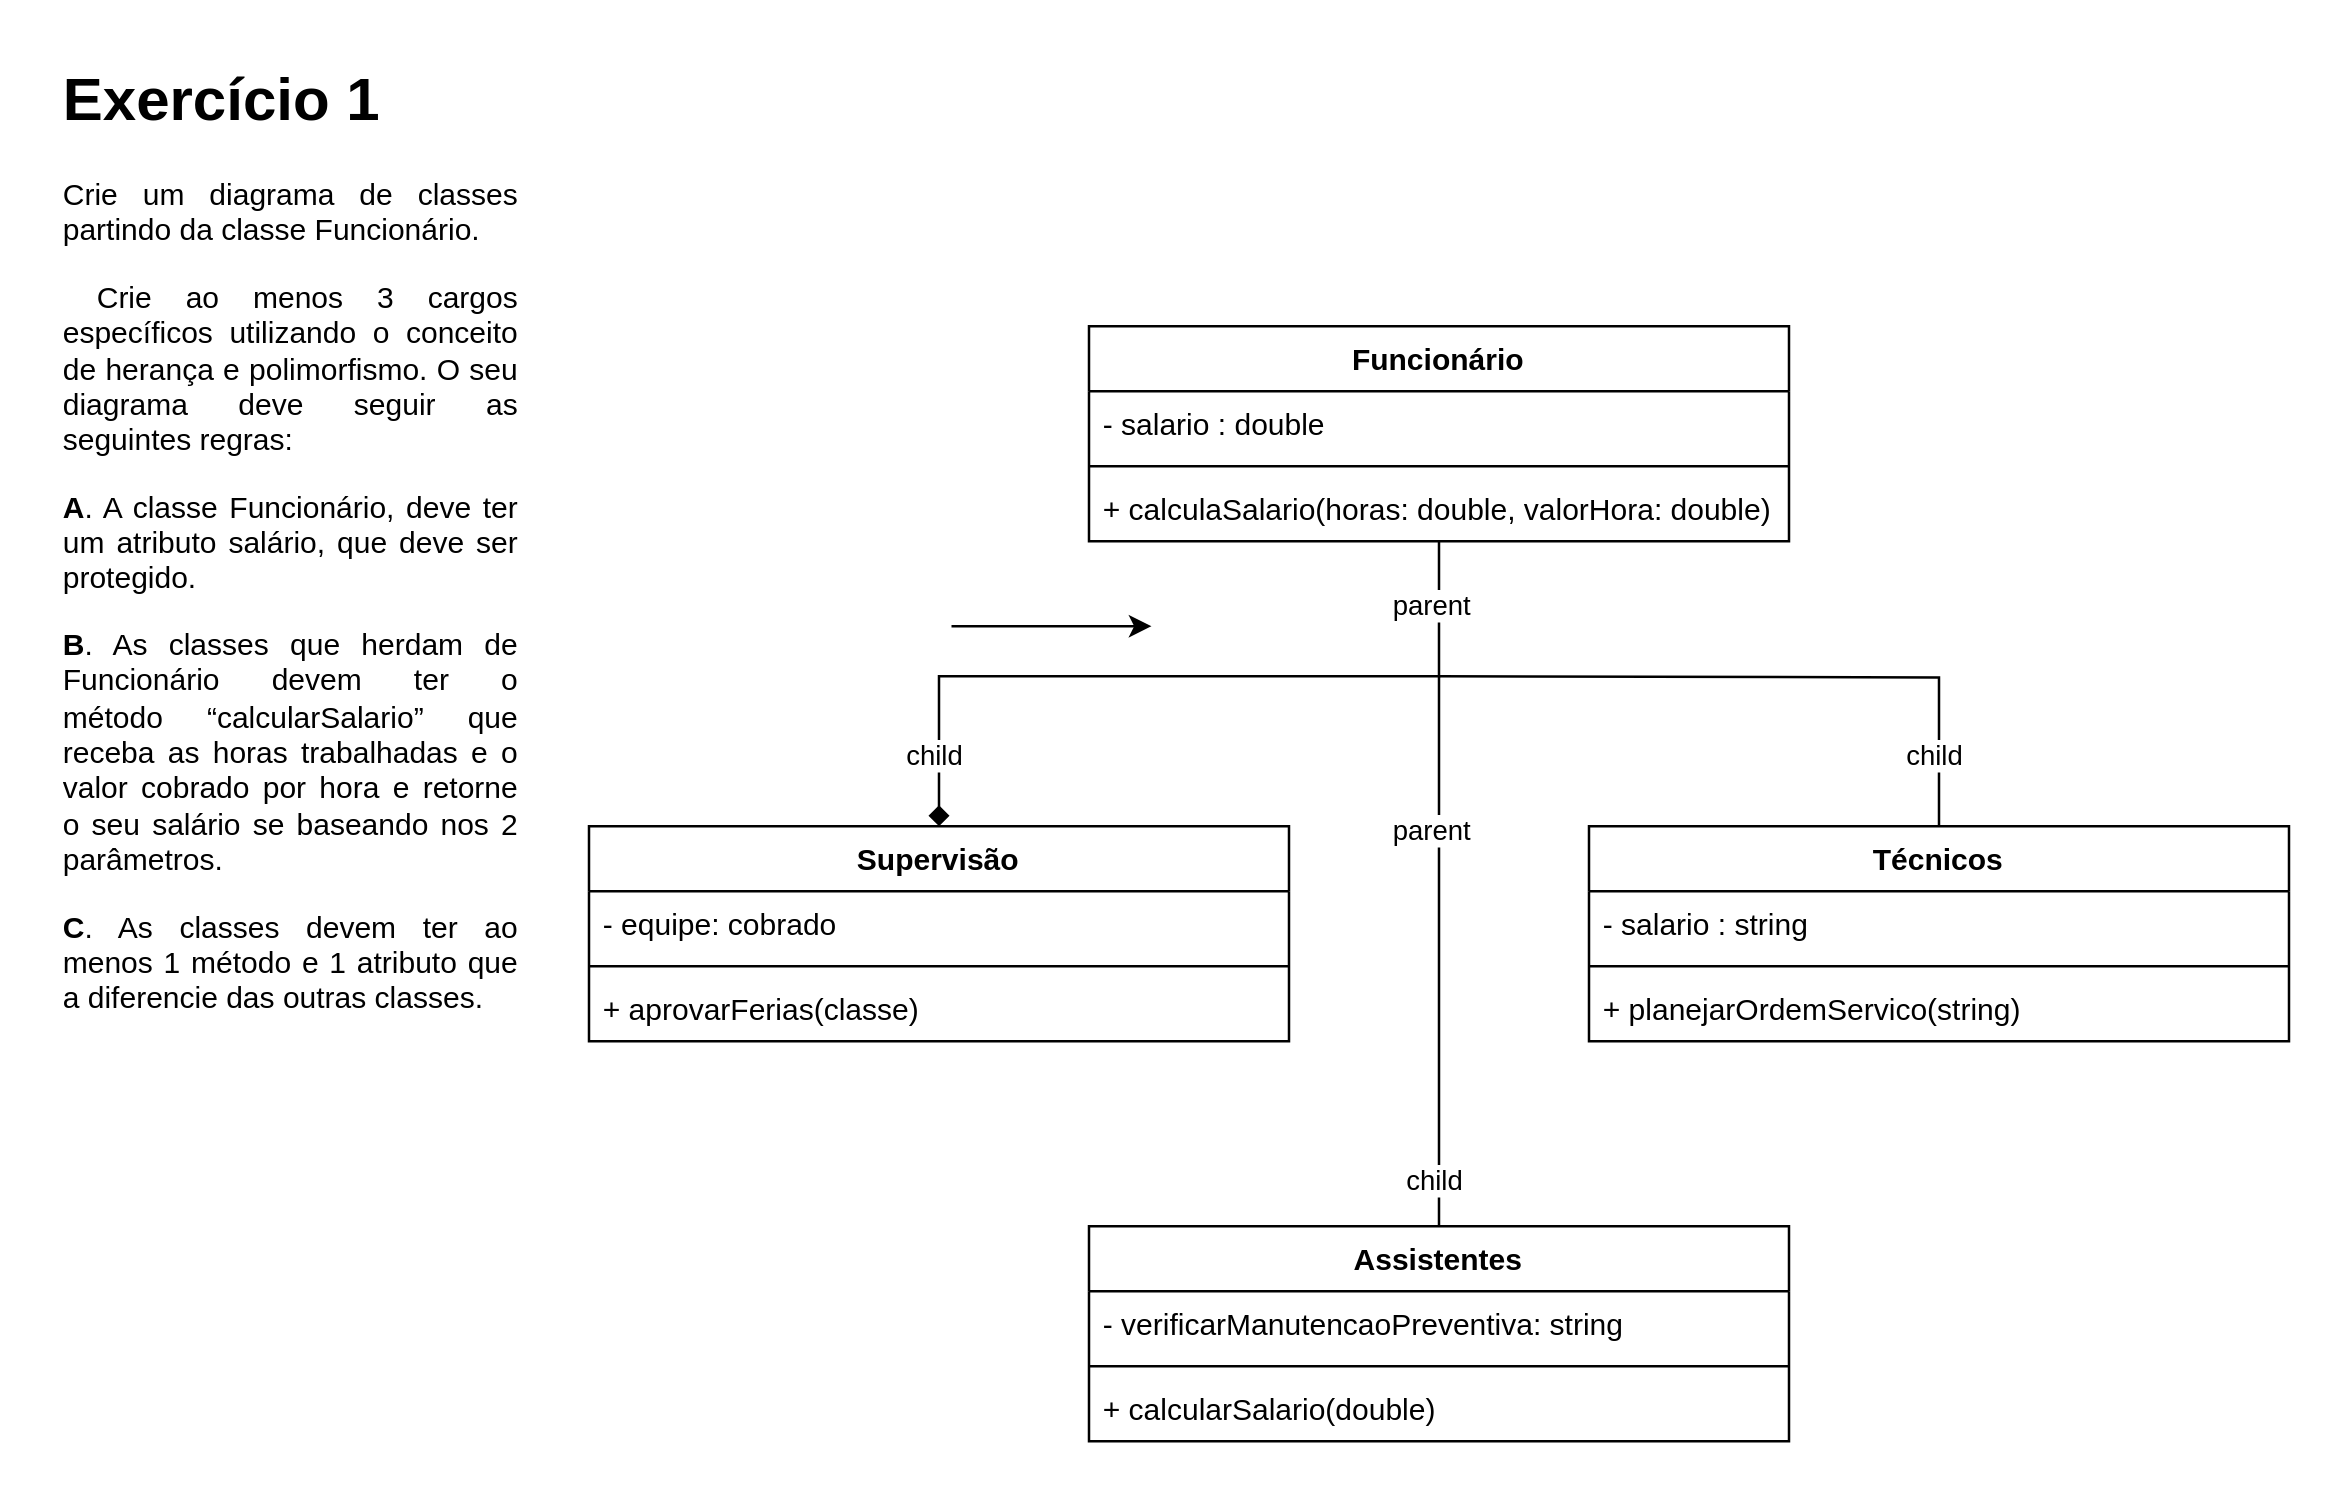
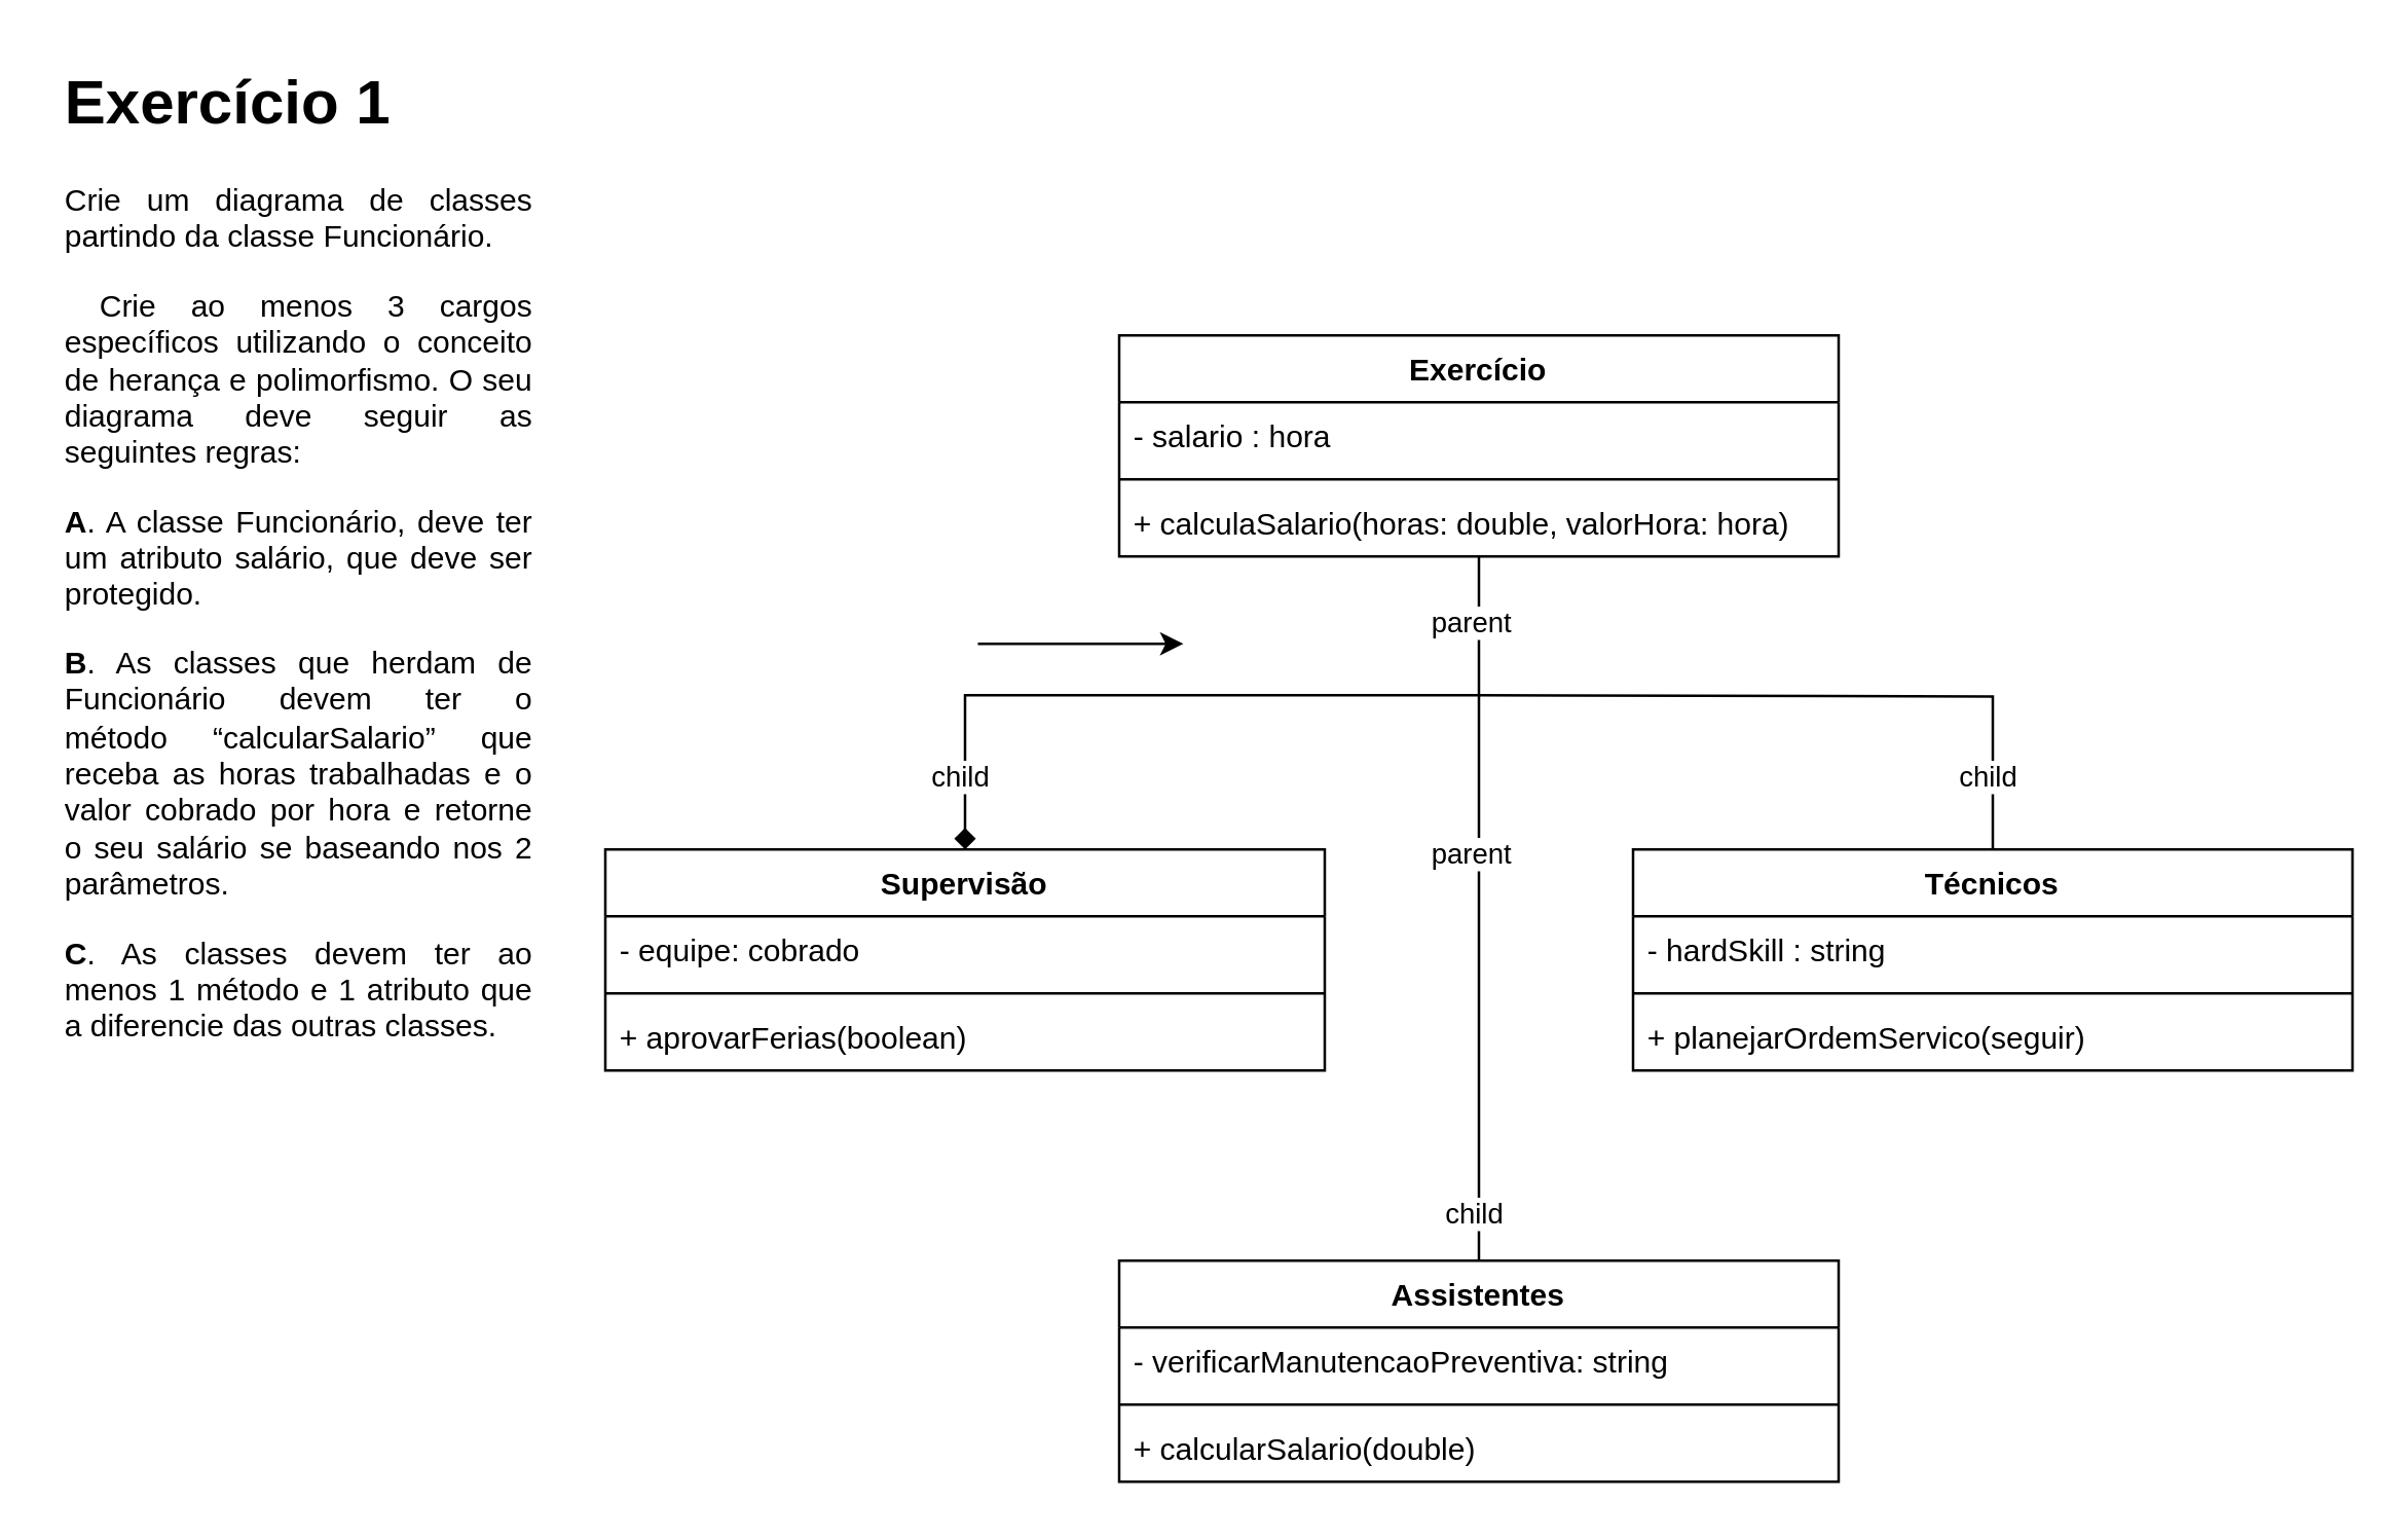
- <mxCell id="2" value="Funcionário" style="swimlane;fontStyle=1;align=center;verticalAlign=top;childLayout=stackLayout;horizontal=1;startSize=26;horizontalStack=0;resizeParent=1;resizeParentMax=0;resizeLast=0;collapsible=1;marginBottom=0;whiteSpace=wrap;html=1;" parent="1" vertex="1"><mxGeometry x="435" y="130" width="280" height="86" as="geometry" /></mxCell>
+ <mxCell id="2" value="Exercício" style="swimlane;fontStyle=1;align=center;verticalAlign=top;childLayout=stackLayout;horizontal=1;startSize=26;horizontalStack=0;resizeParent=1;resizeParentMax=0;resizeLast=0;collapsible=1;marginBottom=0;whiteSpace=wrap;html=1;" parent="1" vertex="1"><mxGeometry x="435" y="130" width="280" height="86" as="geometry" /></mxCell>
- <mxCell id="3" value="- salario : double" style="text;strokeColor=none;fillColor=none;align=left;verticalAlign=top;spacingLeft=4;spacingRight=4;overflow=hidden;rotatable=0;points=[[0,0.5],[1,0.5]];portConstraint=eastwest;whiteSpace=wrap;html=1;" parent="2" vertex="1"><mxGeometry y="26" width="280" height="26" as="geometry" /></mxCell>
+ <mxCell id="3" value="- salario : hora" style="text;strokeColor=none;fillColor=none;align=left;verticalAlign=top;spacingLeft=4;spacingRight=4;overflow=hidden;rotatable=0;points=[[0,0.5],[1,0.5]];portConstraint=eastwest;whiteSpace=wrap;html=1;" parent="2" vertex="1"><mxGeometry y="26" width="280" height="26" as="geometry" /></mxCell>
- <mxCell id="5" value="+ calculaSalario(horas: double, valorHora: double)" style="text;strokeColor=none;fillColor=none;align=left;verticalAlign=top;spacingLeft=4;spacingRight=4;overflow=hidden;rotatable=0;points=[[0,0.5],[1,0.5]];portConstraint=eastwest;whiteSpace=wrap;html=1;" parent="2" vertex="1"><mxGeometry y="60" width="280" height="26" as="geometry" /></mxCell>
+ <mxCell id="5" value="+ calculaSalario(horas: double, valorHora: hora)" style="text;strokeColor=none;fillColor=none;align=left;verticalAlign=top;spacingLeft=4;spacingRight=4;overflow=hidden;rotatable=0;points=[[0,0.5],[1,0.5]];portConstraint=eastwest;whiteSpace=wrap;html=1;" parent="2" vertex="1"><mxGeometry y="60" width="280" height="26" as="geometry" /></mxCell>
- <mxCell id="11" value="- salario : string" style="text;strokeColor=none;fillColor=none;align=left;verticalAlign=top;spacingLeft=4;spacingRight=4;overflow=hidden;rotatable=0;points=[[0,0.5],[1,0.5]];portConstraint=eastwest;whiteSpace=wrap;html=1;" parent="10" vertex="1"><mxGeometry y="26" width="280" height="26" as="geometry" /></mxCell>
+ <mxCell id="11" value="- hardSkill : string" style="text;strokeColor=none;fillColor=none;align=left;verticalAlign=top;spacingLeft=4;spacingRight=4;overflow=hidden;rotatable=0;points=[[0,0.5],[1,0.5]];portConstraint=eastwest;whiteSpace=wrap;html=1;" parent="10" vertex="1"><mxGeometry y="26" width="280" height="26" as="geometry" /></mxCell>
- <mxCell id="9" value="+ aprovarFerias(classe)" style="text;strokeColor=none;fillColor=none;align=left;verticalAlign=top;spacingLeft=4;spacingRight=4;overflow=hidden;rotatable=0;points=[[0,0.5],[1,0.5]];portConstraint=eastwest;whiteSpace=wrap;html=1;" parent="6" vertex="1"><mxGeometry y="60" width="280" height="26" as="geometry" /></mxCell>
+ <mxCell id="9" value="+ aprovarFerias(boolean)" style="text;strokeColor=none;fillColor=none;align=left;verticalAlign=top;spacingLeft=4;spacingRight=4;overflow=hidden;rotatable=0;points=[[0,0.5],[1,0.5]];portConstraint=eastwest;whiteSpace=wrap;html=1;" parent="6" vertex="1"><mxGeometry y="60" width="280" height="26" as="geometry" /></mxCell>
- <mxCell id="13" value="+ planejarOrdemServico(string)" style="text;strokeColor=none;fillColor=none;align=left;verticalAlign=top;spacingLeft=4;spacingRight=4;overflow=hidden;rotatable=0;points=[[0,0.5],[1,0.5]];portConstraint=eastwest;whiteSpace=wrap;html=1;" parent="10" vertex="1"><mxGeometry y="60" width="280" height="26" as="geometry" /></mxCell>
+ <mxCell id="13" value="+ planejarOrdemServico(seguir)" style="text;strokeColor=none;fillColor=none;align=left;verticalAlign=top;spacingLeft=4;spacingRight=4;overflow=hidden;rotatable=0;points=[[0,0.5],[1,0.5]];portConstraint=eastwest;whiteSpace=wrap;html=1;" parent="10" vertex="1"><mxGeometry y="60" width="280" height="26" as="geometry" /></mxCell>
